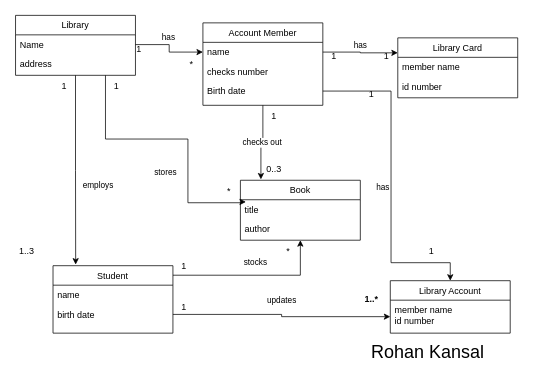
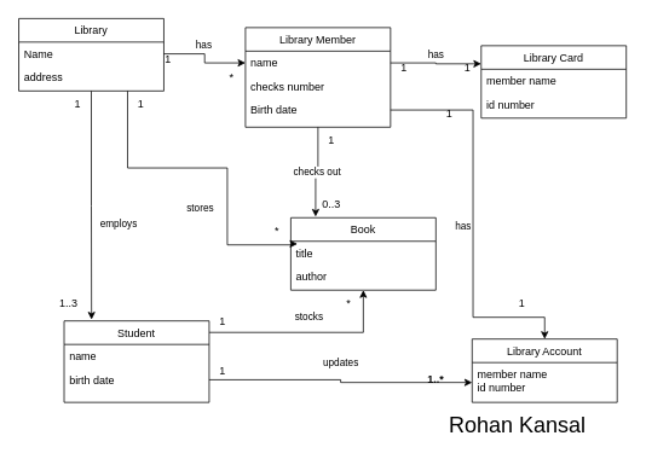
- <mxCell id="16" value="Account Member" style="swimlane;fontStyle=0;align=center;verticalAlign=top;childLayout=stackLayout;horizontal=1;startSize=26;horizontalStack=0;resizeParent=1;resizeLast=0;collapsible=1;marginBottom=0;rounded=0;shadow=0;strokeWidth=1;" vertex="1" parent="1"><mxGeometry x="270" y="30" width="160" height="110" as="geometry"><mxRectangle x="130" y="380" width="160" height="26" as="alternateBounds" /></mxGeometry></mxCell>
+ <mxCell id="16" value="Library Member" style="swimlane;fontStyle=0;align=center;verticalAlign=top;childLayout=stackLayout;horizontal=1;startSize=26;horizontalStack=0;resizeParent=1;resizeLast=0;collapsible=1;marginBottom=0;rounded=0;shadow=0;strokeWidth=1;" vertex="1" parent="1"><mxGeometry x="270" y="30" width="160" height="110" as="geometry"><mxRectangle x="130" y="380" width="160" height="26" as="alternateBounds" /></mxGeometry></mxCell>
- <mxCell id="37" value="1..3" style="text;strokeColor=none;align=center;fillColor=none;html=1;verticalAlign=middle;whiteSpace=wrap;rounded=0;" vertex="1" parent="1"><mxGeometry x="20" y="320" width="30" height="30" as="geometry" /></mxCell>
+ <mxCell id="37" value="1..3" style="text;strokeColor=none;align=center;fillColor=none;html=1;verticalAlign=middle;whiteSpace=wrap;rounded=0;" vertex="1" parent="1"><mxGeometry x="60" y="320" width="30" height="30" as="geometry" /></mxCell>
- <mxCell id="35" value="&lt;b&gt;1..*&lt;/b&gt;" style="text;strokeColor=none;align=center;fillColor=none;html=1;verticalAlign=middle;whiteSpace=wrap;rounded=0;" vertex="1" parent="1"><mxGeometry x="480" y="384" width="30" height="30" as="geometry" /></mxCell>
+ <mxCell id="35" value="&lt;b&gt;1..*&lt;/b&gt;" style="text;strokeColor=none;align=center;fillColor=none;html=1;verticalAlign=middle;whiteSpace=wrap;rounded=0;" vertex="1" parent="1"><mxGeometry x="465" y="404" width="30" height="30" as="geometry" /></mxCell>
